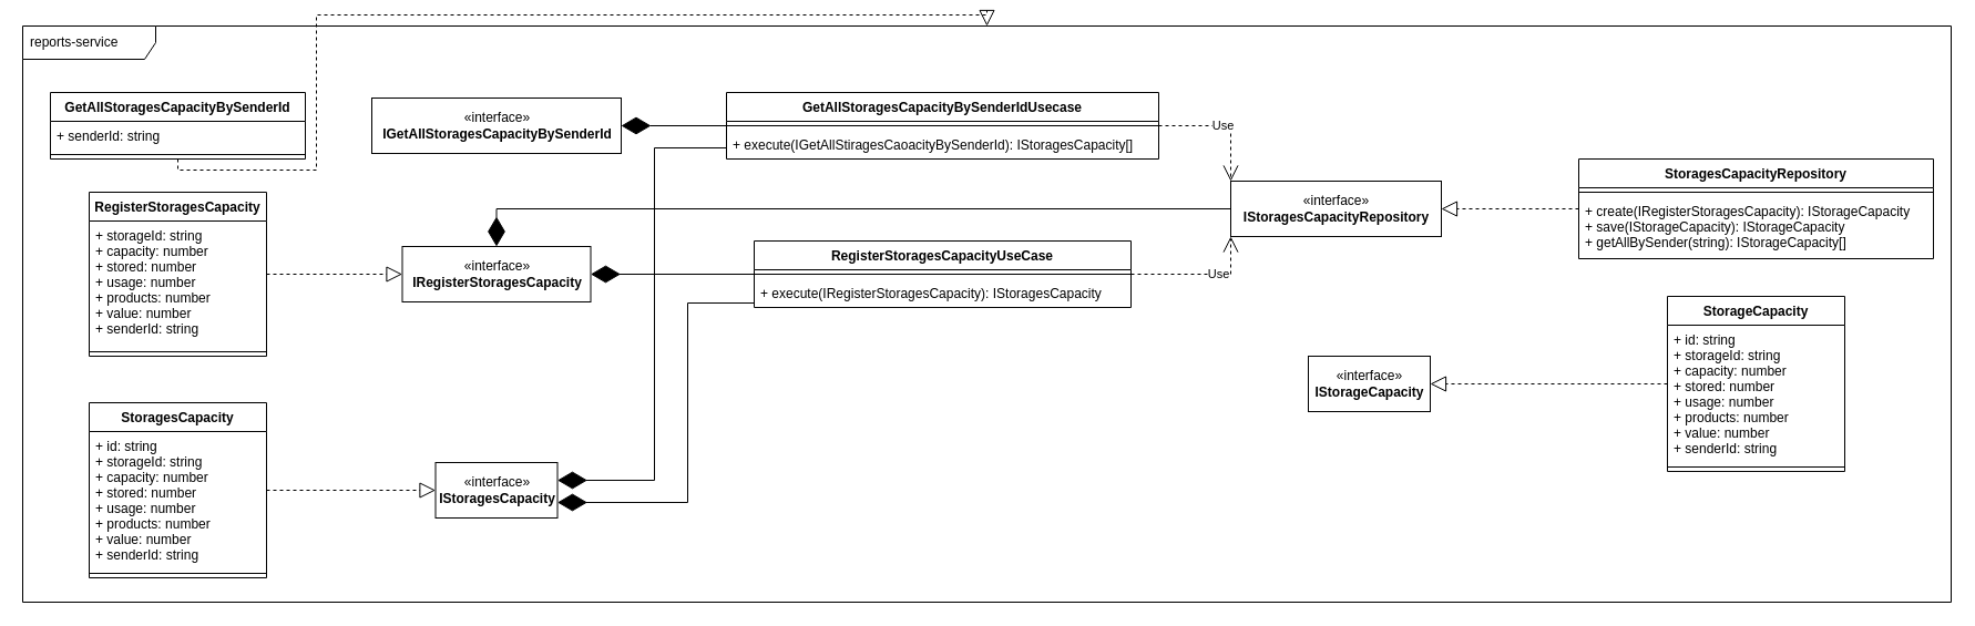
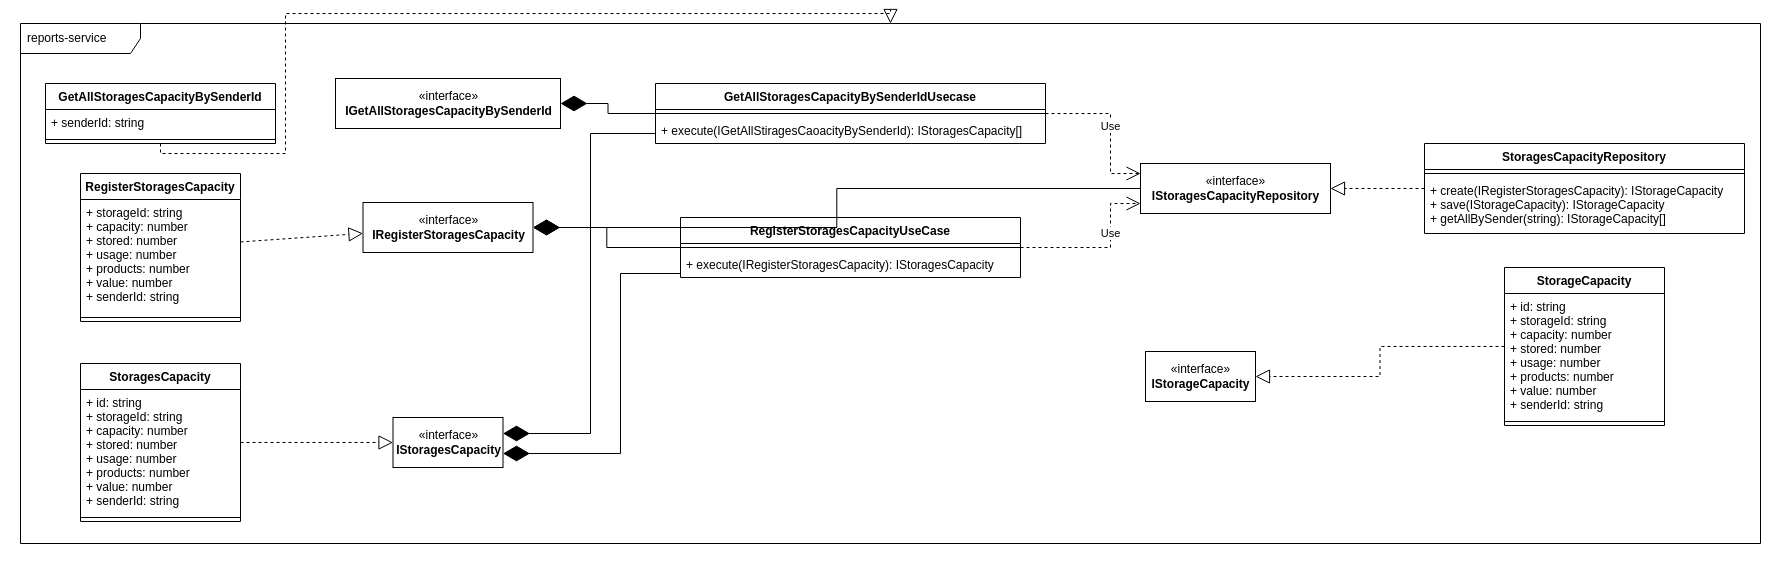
- <mxCell id="4" value="«interface»&lt;br&gt;&lt;b&gt;IGetAllStoragesCapacityBySenderId&lt;/b&gt;" style="html=1;" parent="1" vertex="1"><mxGeometry x="335" y="85" width="225" height="50" as="geometry" /></mxCell>
+ <mxCell id="4" value="«interface»&lt;br&gt;&lt;b&gt;IGetAllStoragesCapacityBySenderId&lt;/b&gt;" style="html=1;" parent="1" vertex="1"><mxGeometry x="335" y="75" width="225" height="50" as="geometry" /></mxCell>
- <mxCell id="28" value="«interface»&lt;br&gt;&lt;b&gt;IStoragesCapacityRepository&lt;br&gt;&lt;/b&gt;" style="html=1;" parent="1" vertex="1"><mxGeometry x="1110" y="160" width="190" height="50" as="geometry" /></mxCell>
+ <mxCell id="28" value="«interface»&lt;br&gt;&lt;b&gt;IStoragesCapacityRepository&lt;br&gt;&lt;/b&gt;" style="html=1;" parent="1" vertex="1"><mxGeometry x="1140" y="160" width="190" height="50" as="geometry" /></mxCell>
- <mxCell id="3" value="«interface»&lt;br&gt;&lt;b&gt;IRegisterStoragesCapacity&lt;/b&gt;" style="html=1;" parent="1" vertex="1"><mxGeometry x="362.5" y="219" width="170" height="50" as="geometry" /></mxCell>
+ <mxCell id="3" value="«interface»&lt;br&gt;&lt;b&gt;IRegisterStoragesCapacity&lt;/b&gt;" style="html=1;" parent="1" vertex="1"><mxGeometry x="362.5" y="199" width="170" height="50" as="geometry" /></mxCell>
- <mxCell id="32" value="«interface»&lt;br&gt;&lt;b&gt;IStorageCapacity&lt;/b&gt;" style="html=1;" parent="1" vertex="1"><mxGeometry x="1180" y="318" width="110" height="50" as="geometry" /></mxCell>
+ <mxCell id="32" value="«interface»&lt;br&gt;&lt;b&gt;IStorageCapacity&lt;/b&gt;" style="html=1;" parent="1" vertex="1"><mxGeometry x="1145" y="348" width="110" height="50" as="geometry" /></mxCell>
